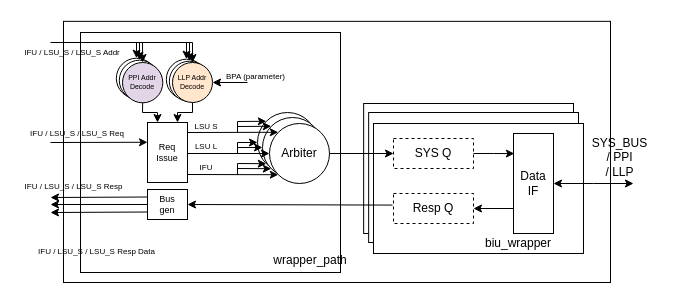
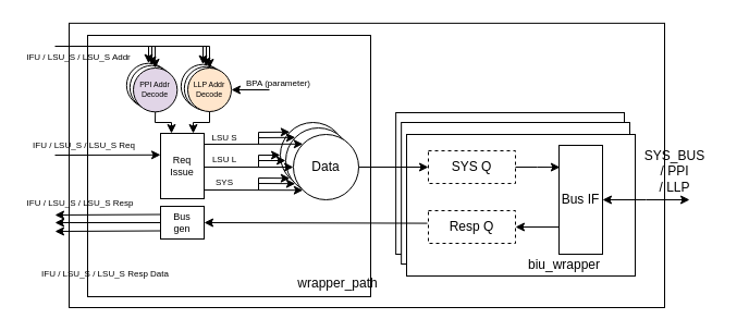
- <mxCell id="28" value="Arbiter" style="text;html=1;strokeColor=none;fillColor=none;align=center;verticalAlign=middle;whiteSpace=wrap;rounded=0;" parent="1" vertex="1"><mxGeometry x="279" y="138" width="40" height="30" as="geometry" /></mxCell>
+ <mxCell id="28" value="Data" style="text;html=1;strokeColor=none;fillColor=none;align=center;verticalAlign=middle;whiteSpace=wrap;rounded=0;" parent="1" vertex="1"><mxGeometry x="279" y="138" width="40" height="30" as="geometry" /></mxCell>
- <mxCell id="31" value="IFU" style="text;html=1;strokeColor=none;fillColor=none;align=center;verticalAlign=middle;whiteSpace=wrap;rounded=0;fontSize=8;" parent="1" vertex="1"><mxGeometry x="191" y="157" width="30" height="20" as="geometry" /></mxCell>
+ <mxCell id="31" value="SYS" style="text;html=1;strokeColor=none;fillColor=none;align=center;verticalAlign=middle;whiteSpace=wrap;rounded=0;fontSize=8;" parent="1" vertex="1"><mxGeometry x="191" y="157" width="30" height="20" as="geometry" /></mxCell>
- <mxCell id="20" value="Data IF" style="text;html=1;strokeColor=none;fillColor=none;align=center;verticalAlign=middle;whiteSpace=wrap;rounded=0;" parent="1" vertex="1"><mxGeometry x="513" y="163" width="40" height="40" as="geometry" /></mxCell>
+ <mxCell id="20" value="Bus IF" style="text;html=1;strokeColor=none;fillColor=none;align=center;verticalAlign=middle;whiteSpace=wrap;rounded=0;" parent="1" vertex="1"><mxGeometry x="513" y="163" width="40" height="40" as="geometry" /></mxCell>
